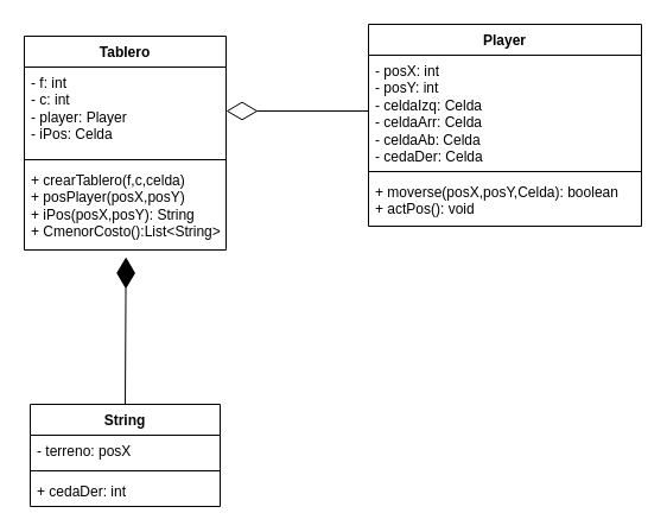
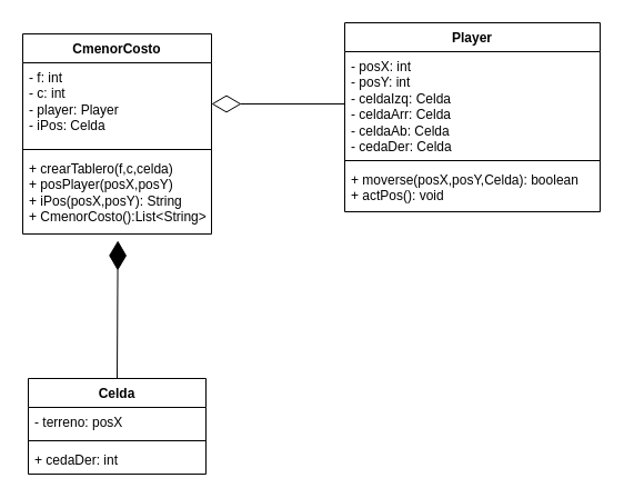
- <mxCell id="2" value="Tablero" style="swimlane;fontStyle=1;align=center;verticalAlign=top;childLayout=stackLayout;horizontal=1;startSize=26;horizontalStack=0;resizeParent=1;resizeParentMax=0;resizeLast=0;collapsible=1;marginBottom=0;whiteSpace=wrap;html=1;" vertex="1" parent="1"><mxGeometry x="20" y="30" width="170" height="180" as="geometry" /></mxCell>
+ <mxCell id="2" value="CmenorCosto" style="swimlane;fontStyle=1;align=center;verticalAlign=top;childLayout=stackLayout;horizontal=1;startSize=26;horizontalStack=0;resizeParent=1;resizeParentMax=0;resizeLast=0;collapsible=1;marginBottom=0;whiteSpace=wrap;html=1;" vertex="1" parent="1"><mxGeometry x="20" y="30" width="170" height="180" as="geometry" /></mxCell>
- <mxCell id="6" value="String" style="swimlane;fontStyle=1;align=center;verticalAlign=top;childLayout=stackLayout;horizontal=1;startSize=26;horizontalStack=0;resizeParent=1;resizeParentMax=0;resizeLast=0;collapsible=1;marginBottom=0;whiteSpace=wrap;html=1;" vertex="1" parent="1"><mxGeometry x="25" y="340" width="160" height="86" as="geometry" /></mxCell>
+ <mxCell id="6" value="Celda" style="swimlane;fontStyle=1;align=center;verticalAlign=top;childLayout=stackLayout;horizontal=1;startSize=26;horizontalStack=0;resizeParent=1;resizeParentMax=0;resizeLast=0;collapsible=1;marginBottom=0;whiteSpace=wrap;html=1;" vertex="1" parent="1"><mxGeometry x="25" y="340" width="160" height="86" as="geometry" /></mxCell>
